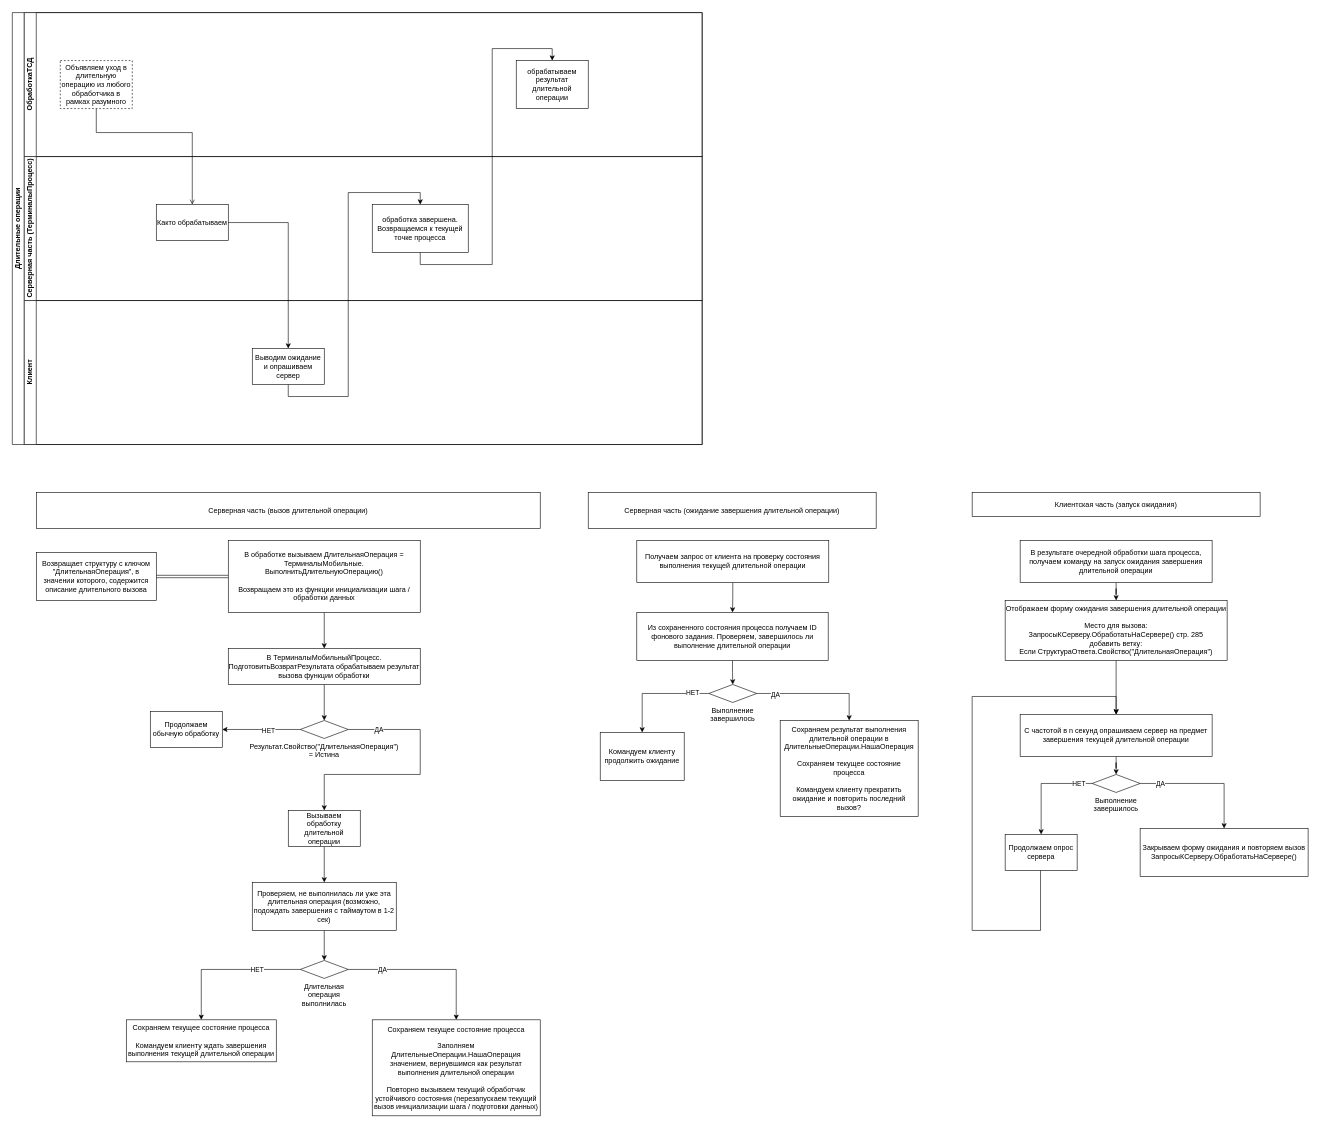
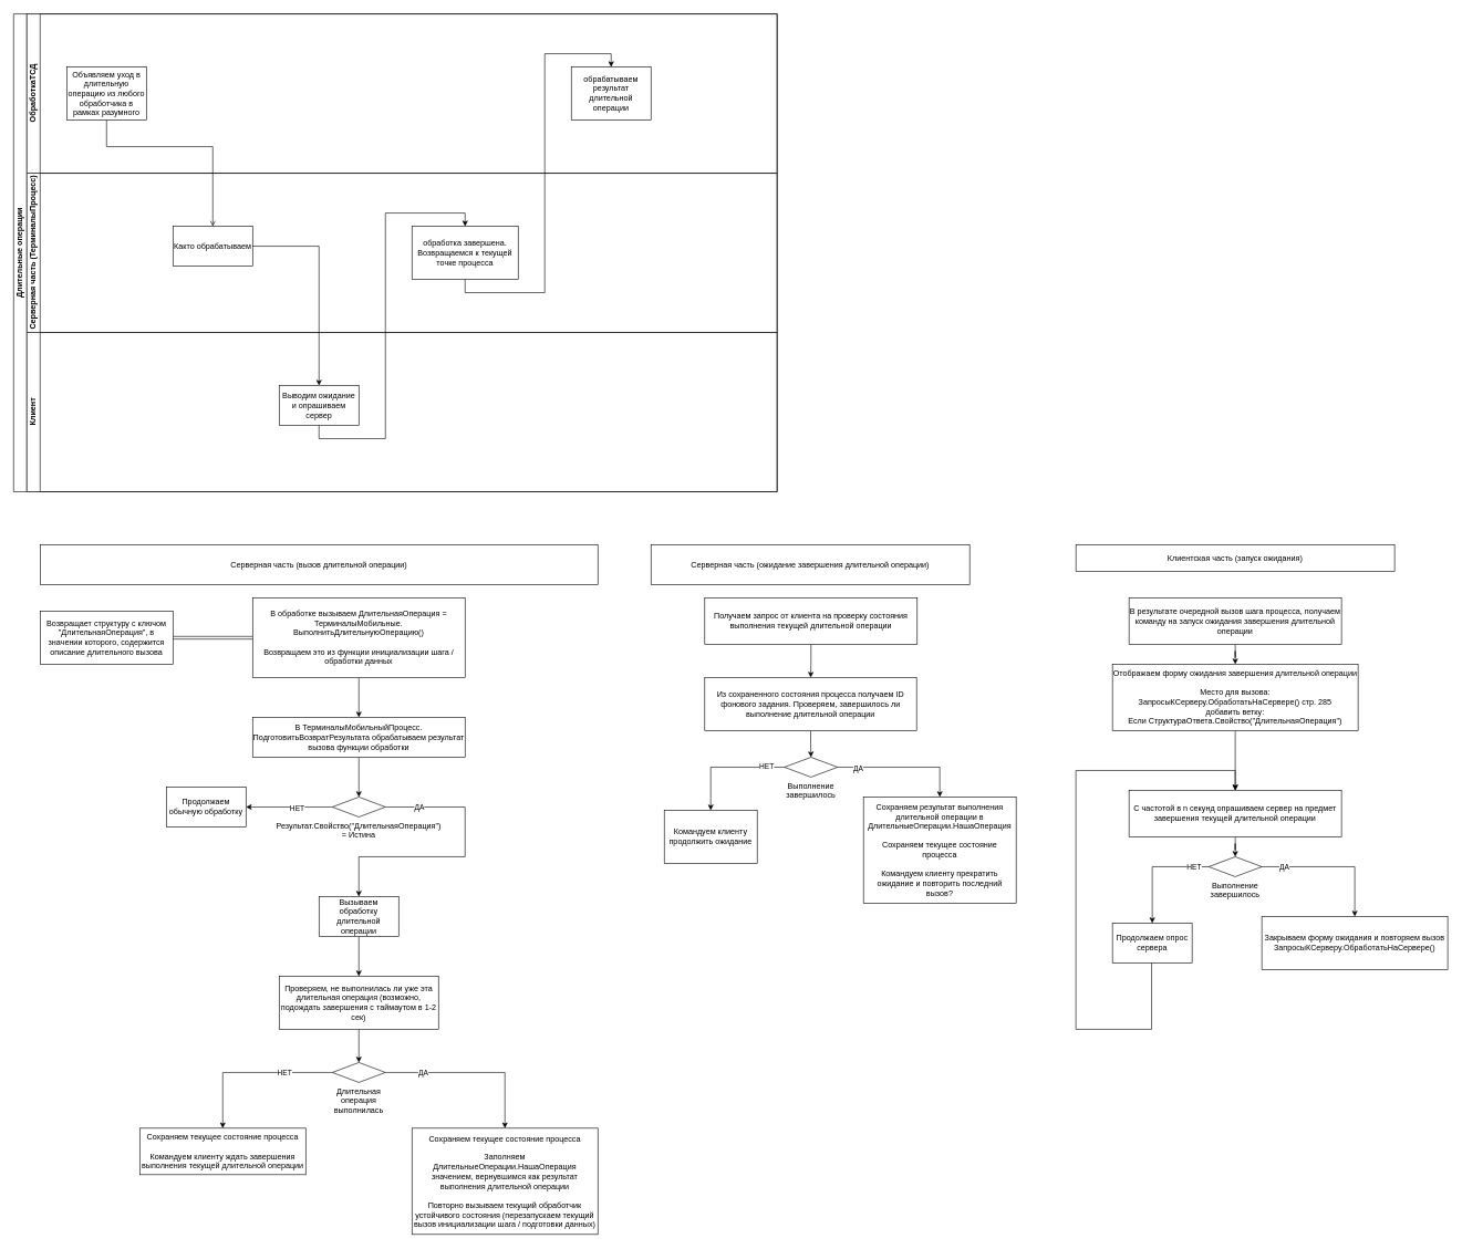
- <mxCell id="4" value="Объявляем уход в длительную операцию из любого обработчика в рамках разумного" style="rounded=0;whiteSpace=wrap;html=1;dashed=1;" vertex="1" parent="3"><mxGeometry x="60" y="80" width="120" height="80" as="geometry" /></mxCell>
+ <mxCell id="4" value="Объявляем уход в длительную операцию из любого обработчика в рамках разумного" style="rounded=0;whiteSpace=wrap;html=1;" vertex="1" parent="3"><mxGeometry x="60" y="80" width="120" height="80" as="geometry" /></mxCell>
- <mxCell id="53" value="В результате очередной обработки шага процесса, получаем команду на запуск ожидания завершения длительной операции" style="rounded=0;whiteSpace=wrap;html=1;" vertex="1" parent="1"><mxGeometry x="1700" y="900" width="320" height="70" as="geometry" /></mxCell>
+ <mxCell id="53" value="В результате очередной вызов шага процесса, получаем команду на запуск ожидания завершения длительной операции" style="rounded=0;whiteSpace=wrap;html=1;" vertex="1" parent="1"><mxGeometry x="1700" y="900" width="320" height="70" as="geometry" /></mxCell>
